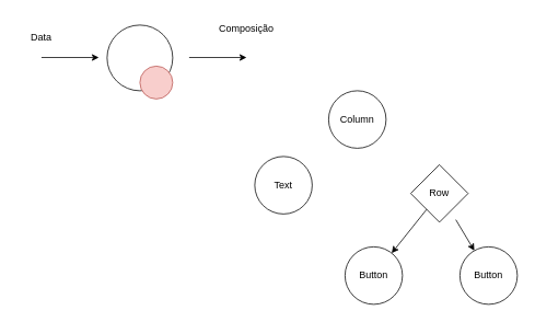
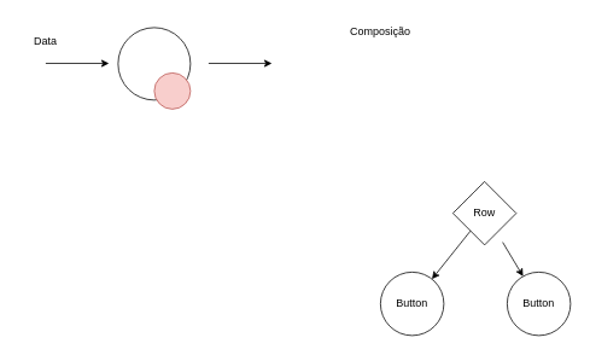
- <mxCell id="11" value="Composição" style="text;html=1;strokeColor=none;fillColor=none;align=center;verticalAlign=middle;whiteSpace=wrap;rounded=0;" vertex="1" parent="1"><mxGeometry x="270" y="20" width="60" height="30" as="geometry" /></mxCell>
+ <mxCell id="11" value="Composição" style="text;html=1;strokeColor=none;fillColor=none;align=center;verticalAlign=middle;whiteSpace=wrap;rounded=0;" vertex="1" parent="1"><mxGeometry x="390" y="20" width="60" height="30" as="geometry" /></mxCell>
- <mxCell id="6" value="Column" style="ellipse;whiteSpace=wrap;html=1;aspect=fixed;" vertex="1" parent="1"><mxGeometry x="400" y="110" width="70" height="70" as="geometry" /></mxCell>
- <mxCell id="7" value="Text" style="ellipse;whiteSpace=wrap;html=1;aspect=fixed;" vertex="1" parent="1"><mxGeometry x="310" y="190" width="70" height="70" as="geometry" /></mxCell>
